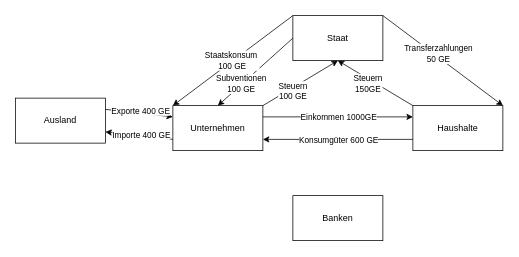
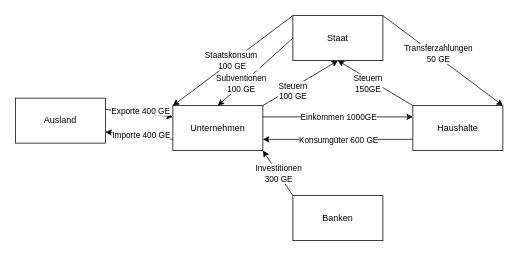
+ <mxCell id="11" value="" style="endArrow=classic;html=1;rounded=0;entryX=1;entryY=1;entryDx=0;entryDy=0;exitX=0;exitY=0;exitDx=0;exitDy=0;" edge="1" parent="1" source="5" target="3"><mxGeometry width="50" height="50" relative="1" as="geometry"><mxPoint x="390" y="210" as="sourcePoint" /><mxPoint x="440" y="160" as="targetPoint" /></mxGeometry></mxCell>
+ <mxCell id="12" value="Investitionen&lt;br&gt;300 GE" style="edgeLabel;html=1;align=center;verticalAlign=middle;resizable=0;points=[];" vertex="1" connectable="0" parent="11"><mxGeometry x="0.503" relative="1" as="geometry"><mxPoint x="10" y="15" as="offset" /></mxGeometry></mxCell>
